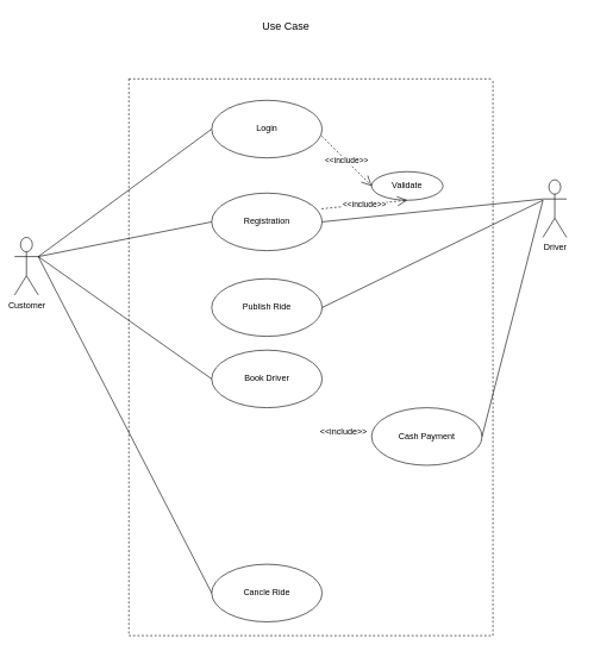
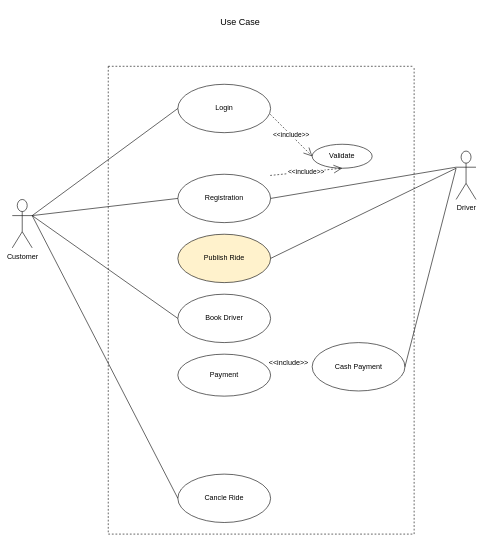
- <mxCell id="7" value="Registration" style="ellipse;whiteSpace=wrap;html=1;" parent="3" vertex="1"><mxGeometry x="116.014" y="159.996" width="154.685" height="80.69" as="geometry" /></mxCell>
+ <mxCell id="7" value="Registration" style="ellipse;whiteSpace=wrap;html=1;" parent="3" vertex="1"><mxGeometry x="116.014" y="179.996" width="154.685" height="80.69" as="geometry" /></mxCell>
- <mxCell id="6" value="Publish Ride" style="ellipse;whiteSpace=wrap;html=1;" parent="3" vertex="1"><mxGeometry x="116.014" y="280.0" width="154.685" height="80.69" as="geometry" /></mxCell>
+ <mxCell id="6" value="Publish Ride" style="ellipse;whiteSpace=wrap;html=1;fillColor=#fff2cc;" parent="3" vertex="1"><mxGeometry x="116.014" y="280.0" width="154.685" height="80.69" as="geometry" /></mxCell>
+ <mxCell id="9" value="Payment" style="ellipse;whiteSpace=wrap;html=1;" parent="3" vertex="1"><mxGeometry x="116.014" y="480" width="154.685" height="70" as="geometry" /></mxCell>
